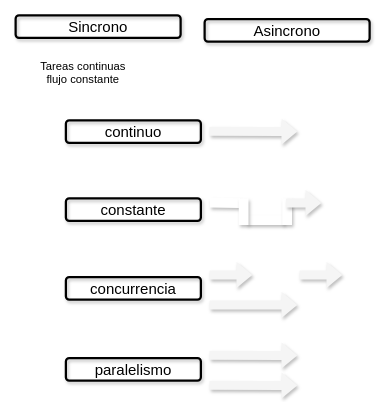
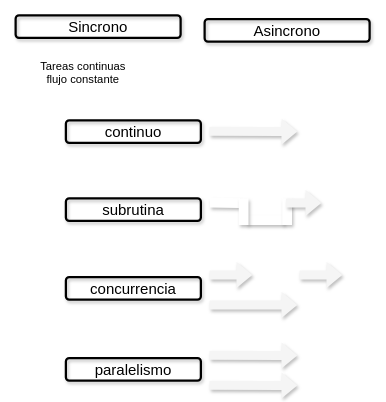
- <mxCell id="7" value="&lt;font style=&quot;font-size: 20px;&quot;&gt;constante&lt;/font&gt;" style="text;html=1;align=center;verticalAlign=middle;whiteSpace=wrap;rounded=1;strokeColor=default;strokeWidth=3;shadow=1;" vertex="1" parent="1"><mxGeometry x="87" y="264" width="180" height="30" as="geometry" /></mxCell>
+ <mxCell id="7" value="&lt;font style=&quot;font-size: 20px;&quot;&gt;subrutina&lt;/font&gt;" style="text;html=1;align=center;verticalAlign=middle;whiteSpace=wrap;rounded=1;strokeColor=default;strokeWidth=3;shadow=1;" vertex="1" parent="1"><mxGeometry x="87" y="264" width="180" height="30" as="geometry" /></mxCell>
